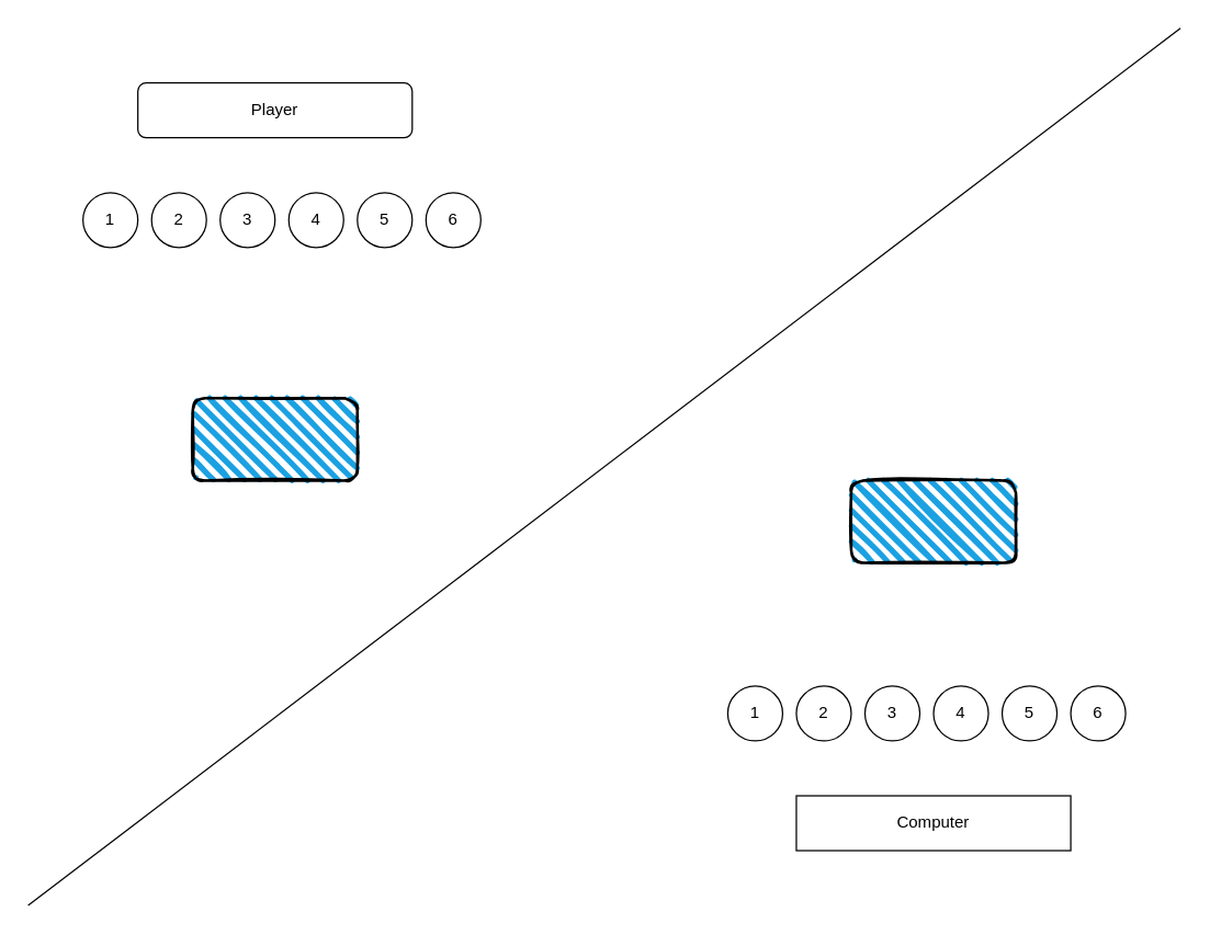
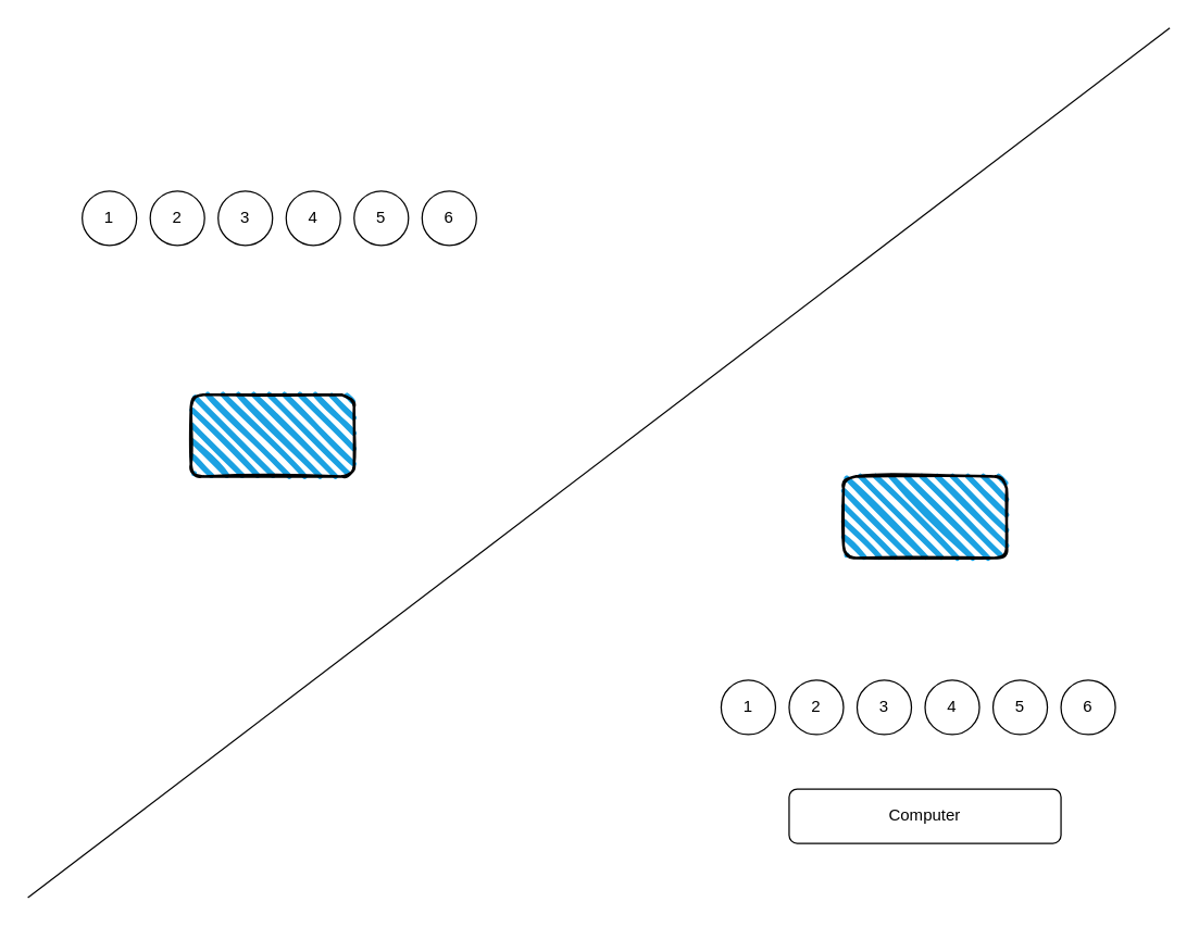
- <mxCell id="3" value="Player" style="rounded=1;whiteSpace=wrap;html=1;" vertex="1" parent="1"><mxGeometry x="100" y="60" width="200" height="40" as="geometry" /></mxCell>
- <mxCell id="4" value="Computer" style="whiteSpace=wrap;html=1;rounded=0;" vertex="1" parent="1"><mxGeometry x="580" y="580" width="200" height="40" as="geometry" /></mxCell>
+ <mxCell id="4" value="Computer" style="rounded=1;whiteSpace=wrap;html=1;" vertex="1" parent="1"><mxGeometry x="580" y="580" width="200" height="40" as="geometry" /></mxCell>
